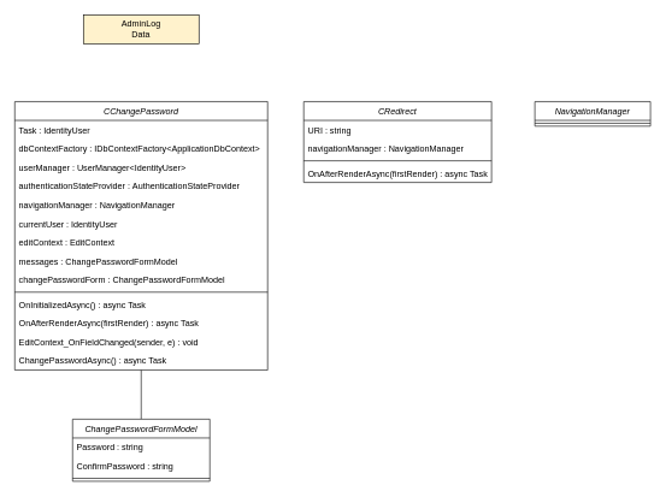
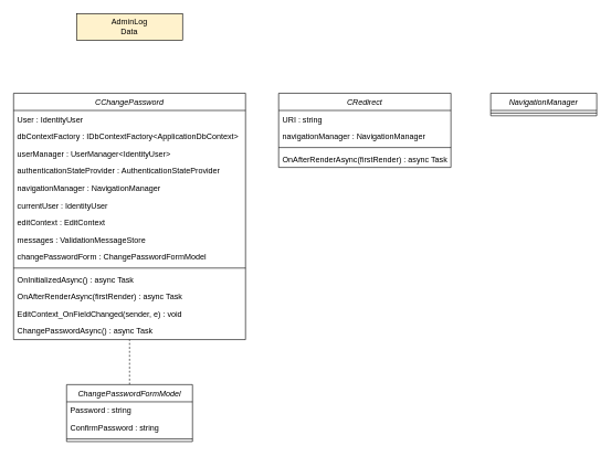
- <mxCell id="8" value="Task : IdentityUser" style="text;align=left;verticalAlign=top;spacingLeft=4;spacingRight=4;overflow=hidden;rotatable=0;points=[[0,0.5],[1,0.5]];portConstraint=eastwest;" parent="7" vertex="1"><mxGeometry y="26" width="350" height="26" as="geometry" /></mxCell>
+ <mxCell id="8" value="User : IdentityUser" style="text;align=left;verticalAlign=top;spacingLeft=4;spacingRight=4;overflow=hidden;rotatable=0;points=[[0,0.5],[1,0.5]];portConstraint=eastwest;" parent="7" vertex="1"><mxGeometry y="26" width="350" height="26" as="geometry" /></mxCell>
- <mxCell id="15" value="messages : ChangePasswordFormModel" style="text;align=left;verticalAlign=top;spacingLeft=4;spacingRight=4;overflow=hidden;rotatable=0;points=[[0,0.5],[1,0.5]];portConstraint=eastwest;rounded=0;shadow=0;html=0;" parent="7" vertex="1"><mxGeometry y="208" width="350" height="26" as="geometry" /></mxCell>
+ <mxCell id="15" value="messages : ValidationMessageStore" style="text;align=left;verticalAlign=top;spacingLeft=4;spacingRight=4;overflow=hidden;rotatable=0;points=[[0,0.5],[1,0.5]];portConstraint=eastwest;rounded=0;shadow=0;html=0;" parent="7" vertex="1"><mxGeometry y="208" width="350" height="26" as="geometry" /></mxCell>
- <mxCell id="2" style="edgeStyle=orthogonalEdgeStyle;rounded=0;orthogonalLoop=1;jettySize=auto;html=1;endArrow=none;endFill=0;" edge="1" parent="1" source="3" target="7"><mxGeometry relative="1" as="geometry" /></mxCell>
+ <mxCell id="2" style="edgeStyle=orthogonalEdgeStyle;rounded=0;orthogonalLoop=1;jettySize=auto;html=1;endArrow=none;endFill=0;dashed=1;" edge="1" parent="1" source="3" target="7"><mxGeometry relative="1" as="geometry" /></mxCell>
